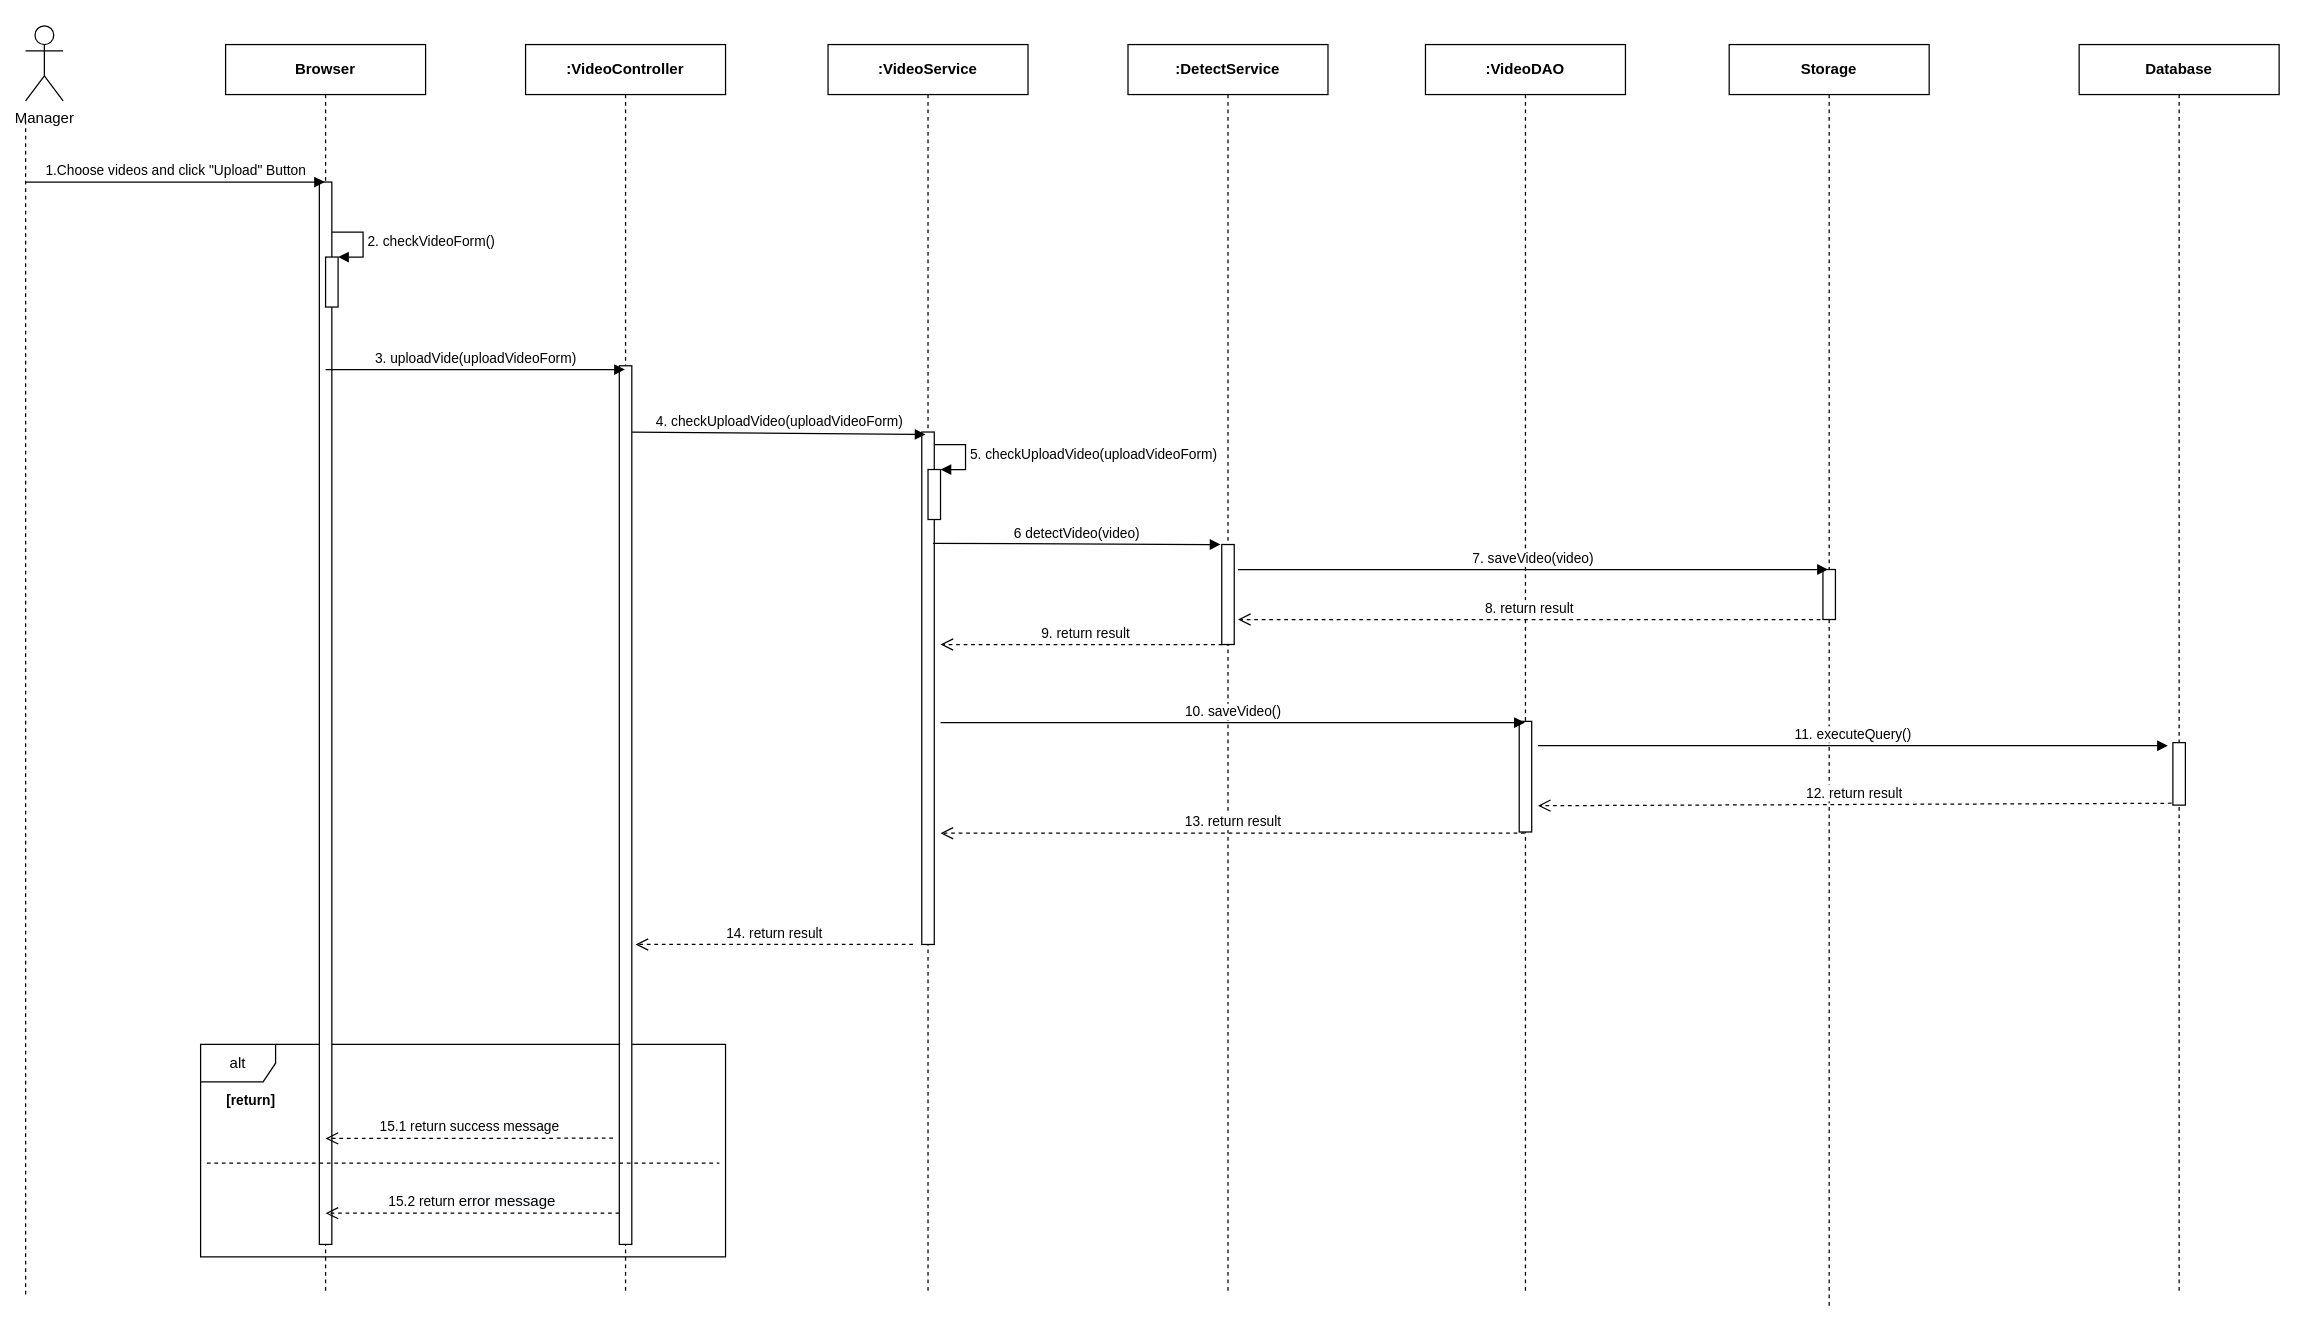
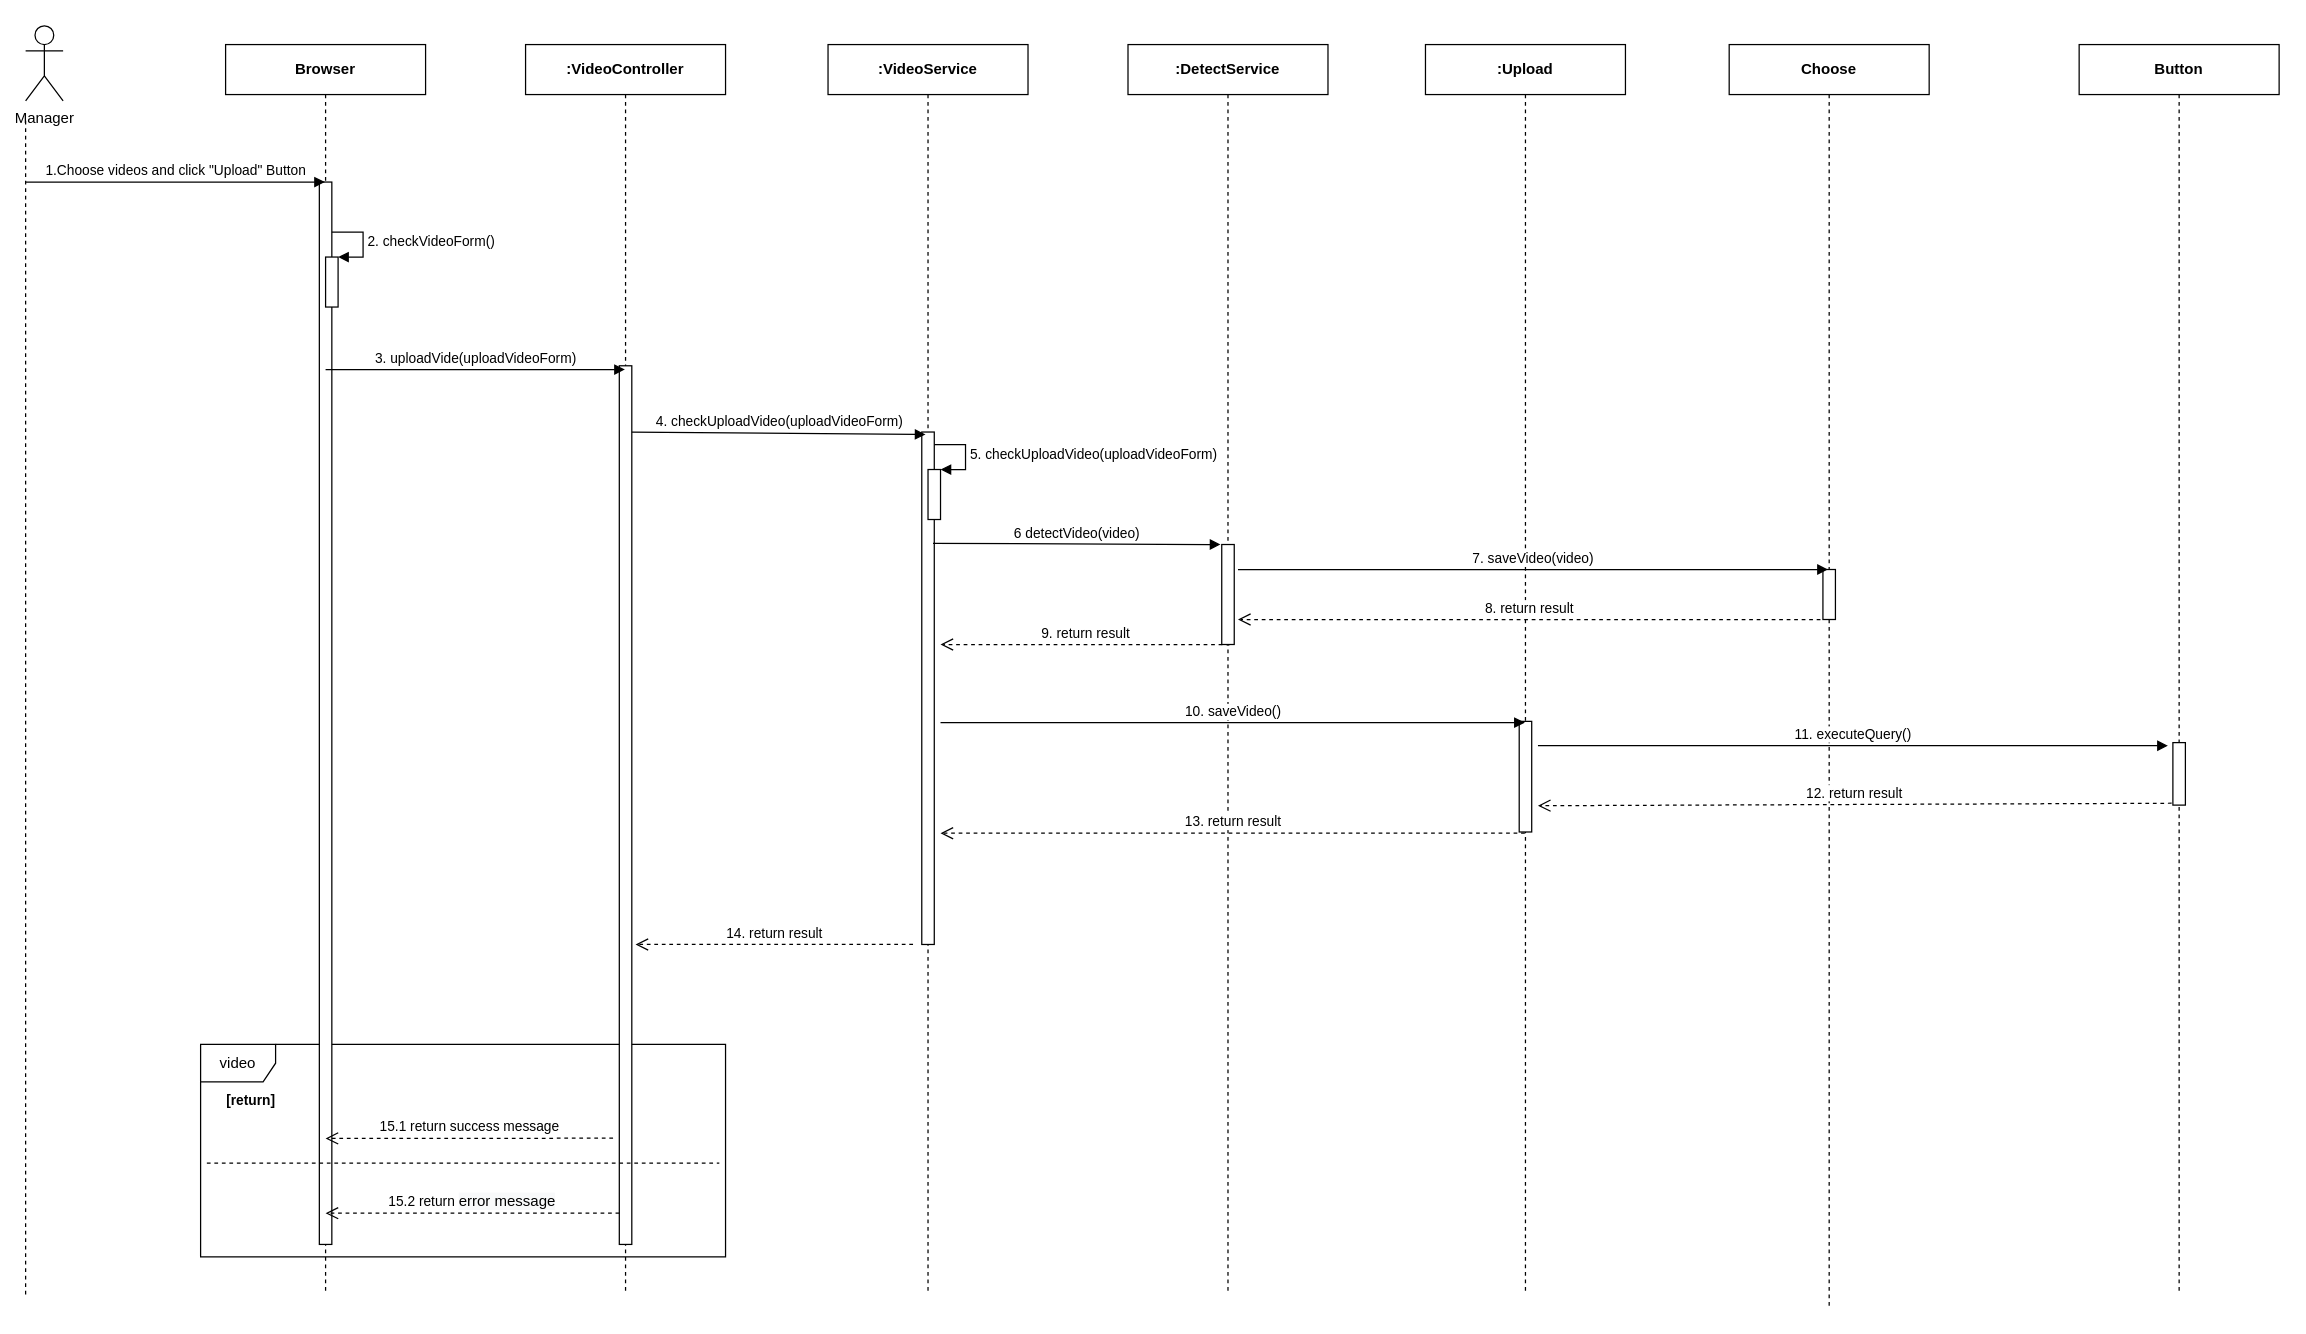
- <mxCell id="3" value="&lt;b&gt;:VideoDAO&lt;/b&gt;" style="shape=umlLifeline;perimeter=lifelinePerimeter;whiteSpace=wrap;html=1;container=1;collapsible=0;recursiveResize=0;outlineConnect=0;" parent="1" vertex="1"><mxGeometry x="1140" y="35" width="160" height="1000" as="geometry" /></mxCell>
+ <mxCell id="3" value="&lt;b&gt;:Upload&lt;/b&gt;" style="shape=umlLifeline;perimeter=lifelinePerimeter;whiteSpace=wrap;html=1;container=1;collapsible=0;recursiveResize=0;outlineConnect=0;" parent="1" vertex="1"><mxGeometry x="1140" y="35" width="160" height="1000" as="geometry" /></mxCell>
- <mxCell id="21" value="&lt;b&gt;Storage&lt;/b&gt;" style="shape=umlLifeline;perimeter=lifelinePerimeter;whiteSpace=wrap;html=1;container=1;collapsible=0;recursiveResize=0;outlineConnect=0;" parent="1" vertex="1"><mxGeometry x="1383" y="35" width="160" height="1010" as="geometry" /></mxCell>
+ <mxCell id="21" value="&lt;b&gt;Choose&lt;/b&gt;" style="shape=umlLifeline;perimeter=lifelinePerimeter;whiteSpace=wrap;html=1;container=1;collapsible=0;recursiveResize=0;outlineConnect=0;" parent="1" vertex="1"><mxGeometry x="1383" y="35" width="160" height="1010" as="geometry" /></mxCell>
- <mxCell id="26" value="&lt;b&gt;Database&lt;/b&gt;" style="shape=umlLifeline;perimeter=lifelinePerimeter;whiteSpace=wrap;html=1;container=1;collapsible=0;recursiveResize=0;outlineConnect=0;" parent="1" vertex="1"><mxGeometry x="1663" y="35" width="160" height="1000" as="geometry" /></mxCell>
+ <mxCell id="26" value="&lt;b&gt;Button&lt;/b&gt;" style="shape=umlLifeline;perimeter=lifelinePerimeter;whiteSpace=wrap;html=1;container=1;collapsible=0;recursiveResize=0;outlineConnect=0;" parent="1" vertex="1"><mxGeometry x="1663" y="35" width="160" height="1000" as="geometry" /></mxCell>
- <mxCell id="2" value="alt" style="shape=umlFrame;whiteSpace=wrap;html=1;" parent="1" vertex="1"><mxGeometry x="160" y="835" width="420" height="170" as="geometry" /></mxCell>
+ <mxCell id="2" value="video" style="shape=umlFrame;whiteSpace=wrap;html=1;" parent="1" vertex="1"><mxGeometry x="160" y="835" width="420" height="170" as="geometry" /></mxCell>
